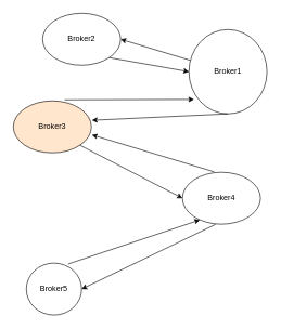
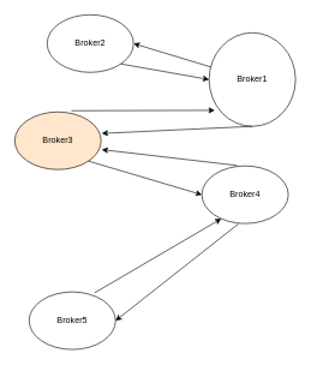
- <mxCell id="4" value="Broker4" style="ellipse;whiteSpace=wrap;html=1;" vertex="1" parent="1"><mxGeometry x="280" y="265" width="120" height="80" as="geometry" /></mxCell>
+ <mxCell id="4" value="Broker4" style="ellipse;whiteSpace=wrap;html=1;" vertex="1" parent="1"><mxGeometry x="280" y="230" width="120" height="80" as="geometry" /></mxCell>
- <mxCell id="6" value="Broker5" style="ellipse;whiteSpace=wrap;html=1;" vertex="1" parent="1"><mxGeometry x="40" y="405" width="85" height="80" as="geometry" /></mxCell>
+ <mxCell id="6" value="Broker5" style="ellipse;whiteSpace=wrap;html=1;" vertex="1" parent="1"><mxGeometry x="40" y="405" width="120" height="80" as="geometry" /></mxCell>
